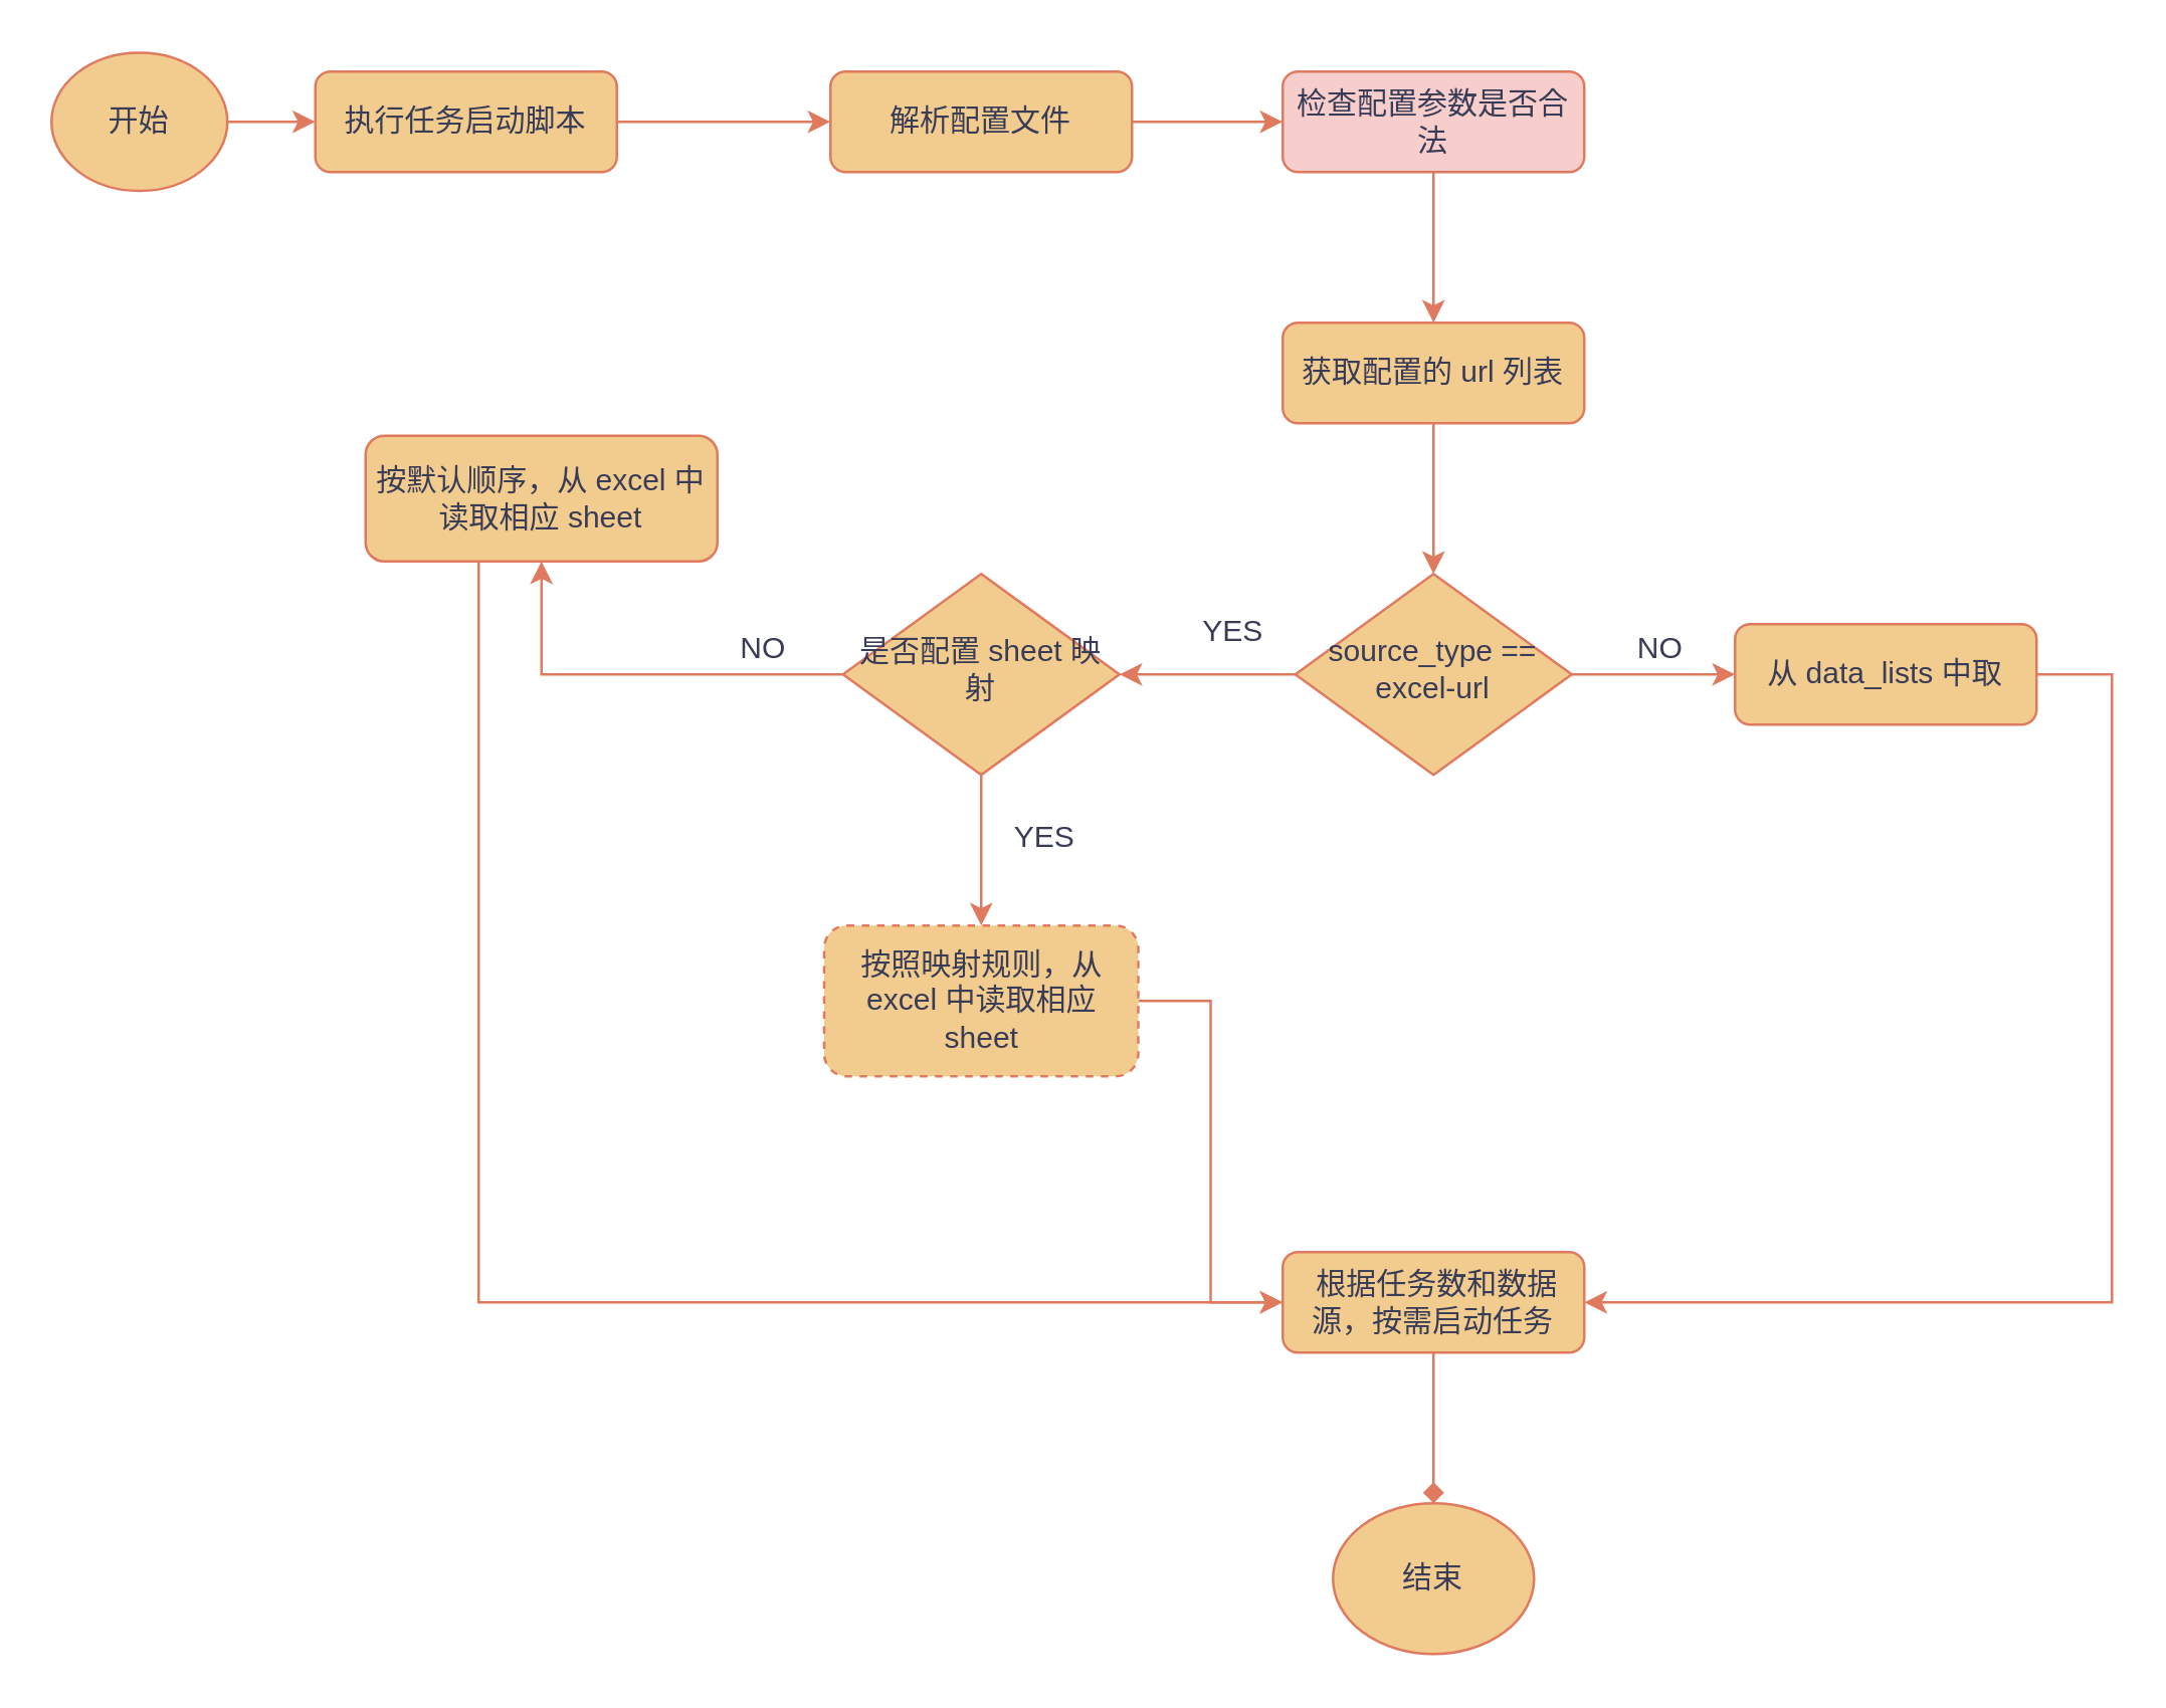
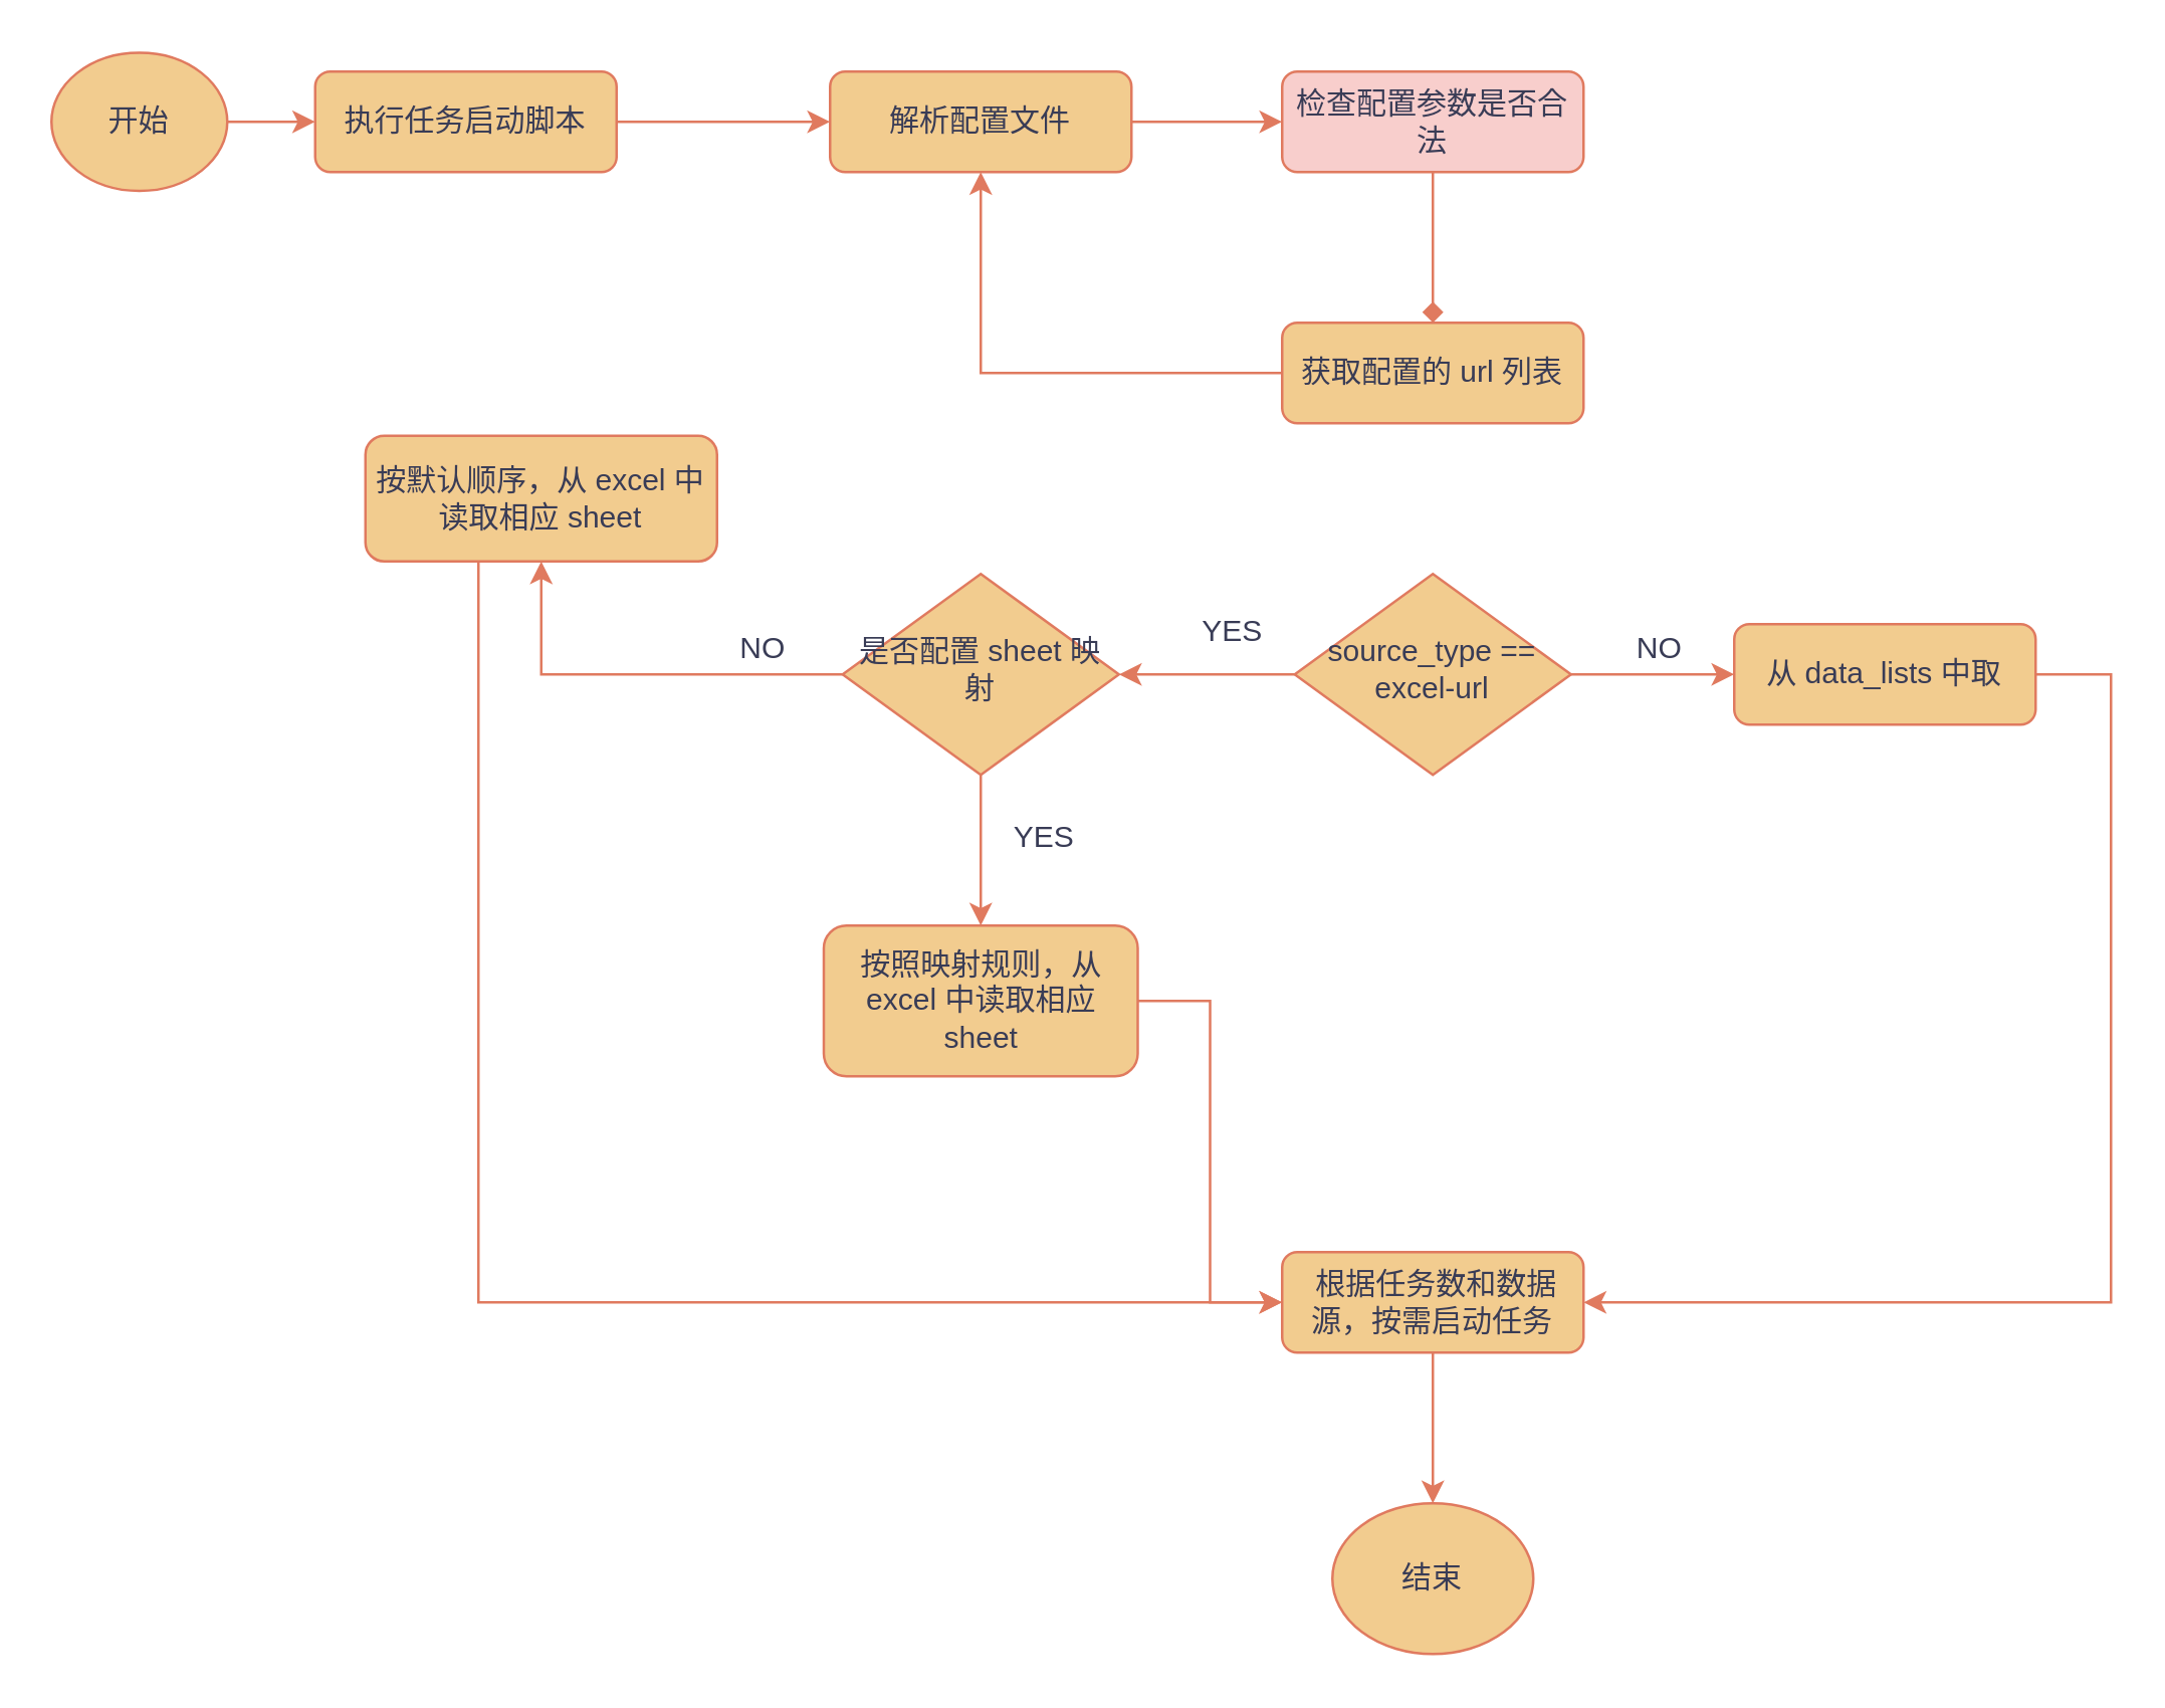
- <mxCell id="6" value="" style="edgeStyle=orthogonalEdgeStyle;rounded=0;orthogonalLoop=1;jettySize=auto;html=1;strokeColor=#E07A5F;fontColor=default;fillColor=#F2CC8F;labelBackgroundColor=none;" parent="1" source="7" target="9" edge="1"><mxGeometry relative="1" as="geometry" /></mxCell>
+ <mxCell id="6" value="" style="edgeStyle=orthogonalEdgeStyle;rounded=0;orthogonalLoop=1;jettySize=auto;html=1;strokeColor=#E07A5F;fontColor=default;fillColor=#F2CC8F;labelBackgroundColor=none;endArrow=diamond;" parent="1" source="7" target="9" edge="1"><mxGeometry relative="1" as="geometry" /></mxCell>
- <mxCell id="8" value="" style="edgeStyle=orthogonalEdgeStyle;rounded=0;orthogonalLoop=1;jettySize=auto;html=1;strokeColor=#E07A5F;fontColor=default;fillColor=#F2CC8F;labelBackgroundColor=none;" parent="1" source="9" target="12" edge="1"><mxGeometry relative="1" as="geometry" /></mxCell>
+ <mxCell id="8" value="" style="edgeStyle=orthogonalEdgeStyle;rounded=0;orthogonalLoop=1;jettySize=auto;html=1;strokeColor=#E07A5F;fontColor=default;fillColor=#F2CC8F;labelBackgroundColor=none;" parent="1" source="9" target="5" edge="1"><mxGeometry relative="1" as="geometry" /></mxCell>
- <mxCell id="25" value="按照映射规则，从 excel 中读取相应 sheet" style="rounded=1;whiteSpace=wrap;html=1;fontSize=12;glass=0;strokeWidth=1;shadow=0;labelBackgroundColor=none;fillColor=#F2CC8F;strokeColor=#E07A5F;fontColor=#393C56;dashed=1;" vertex="1" parent="1"><mxGeometry x="327.5" y="368" width="125" height="60" as="geometry" /></mxCell>
+ <mxCell id="25" value="按照映射规则，从 excel 中读取相应 sheet" style="rounded=1;whiteSpace=wrap;html=1;fontSize=12;glass=0;strokeWidth=1;shadow=0;labelBackgroundColor=none;fillColor=#F2CC8F;strokeColor=#E07A5F;fontColor=#393C56;" vertex="1" parent="1"><mxGeometry x="327.5" y="368" width="125" height="60" as="geometry" /></mxCell>
- <mxCell id="16" value="" style="edgeStyle=orthogonalEdgeStyle;rounded=0;orthogonalLoop=1;jettySize=auto;html=1;strokeColor=#E07A5F;fontColor=default;fillColor=#F2CC8F;labelBackgroundColor=none;endArrow=diamond;" parent="1" source="17" target="18" edge="1"><mxGeometry relative="1" as="geometry" /></mxCell>
+ <mxCell id="16" value="" style="edgeStyle=orthogonalEdgeStyle;rounded=0;orthogonalLoop=1;jettySize=auto;html=1;strokeColor=#E07A5F;fontColor=default;fillColor=#F2CC8F;labelBackgroundColor=none;" parent="1" source="17" target="18" edge="1"><mxGeometry relative="1" as="geometry" /></mxCell>
